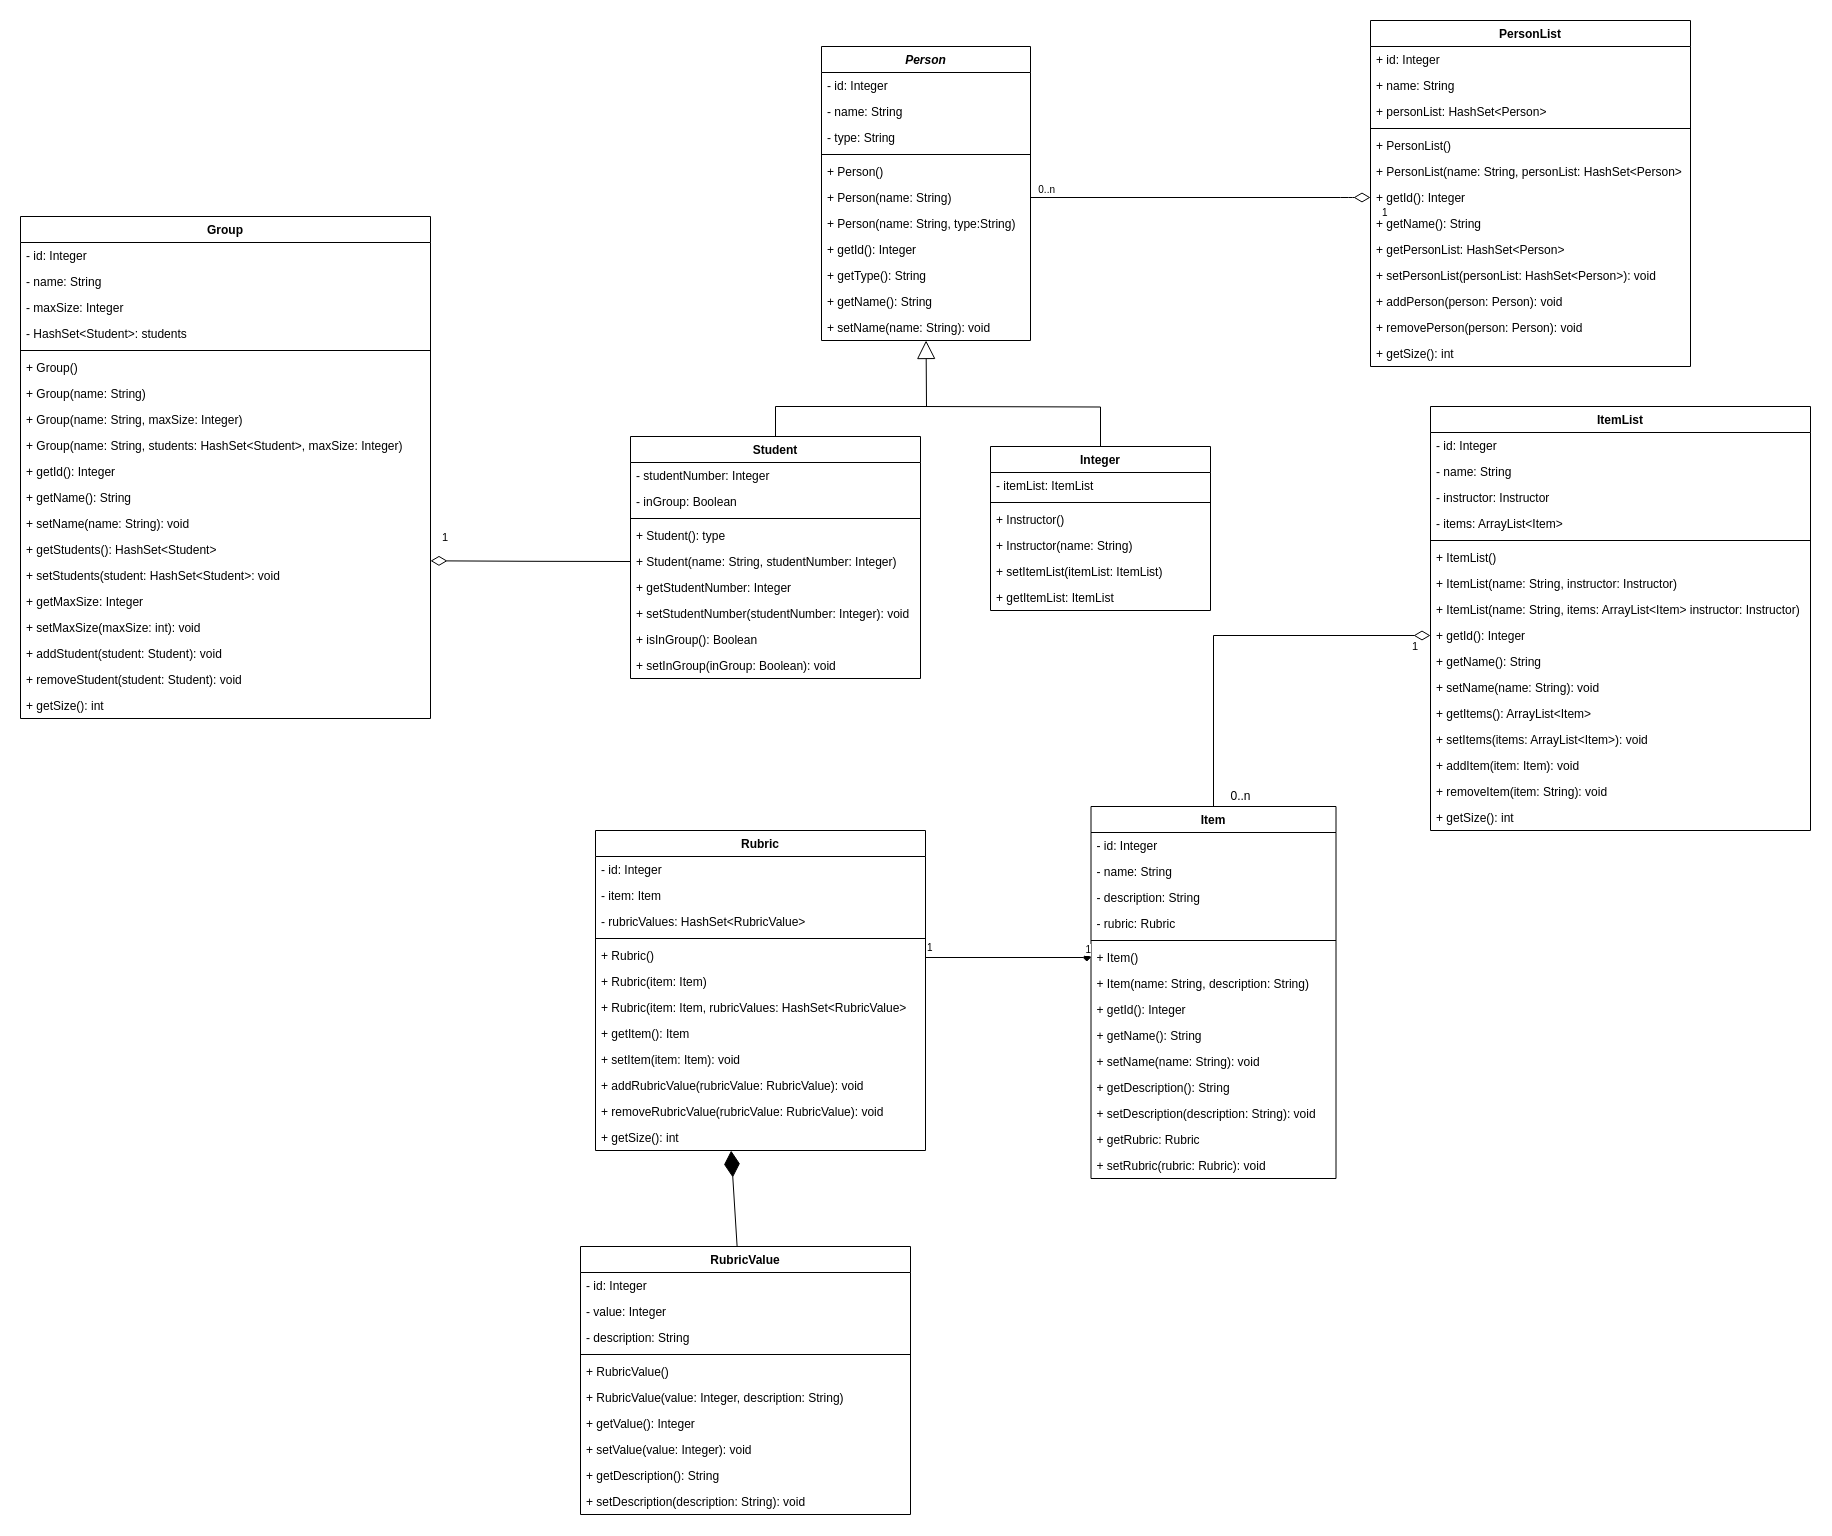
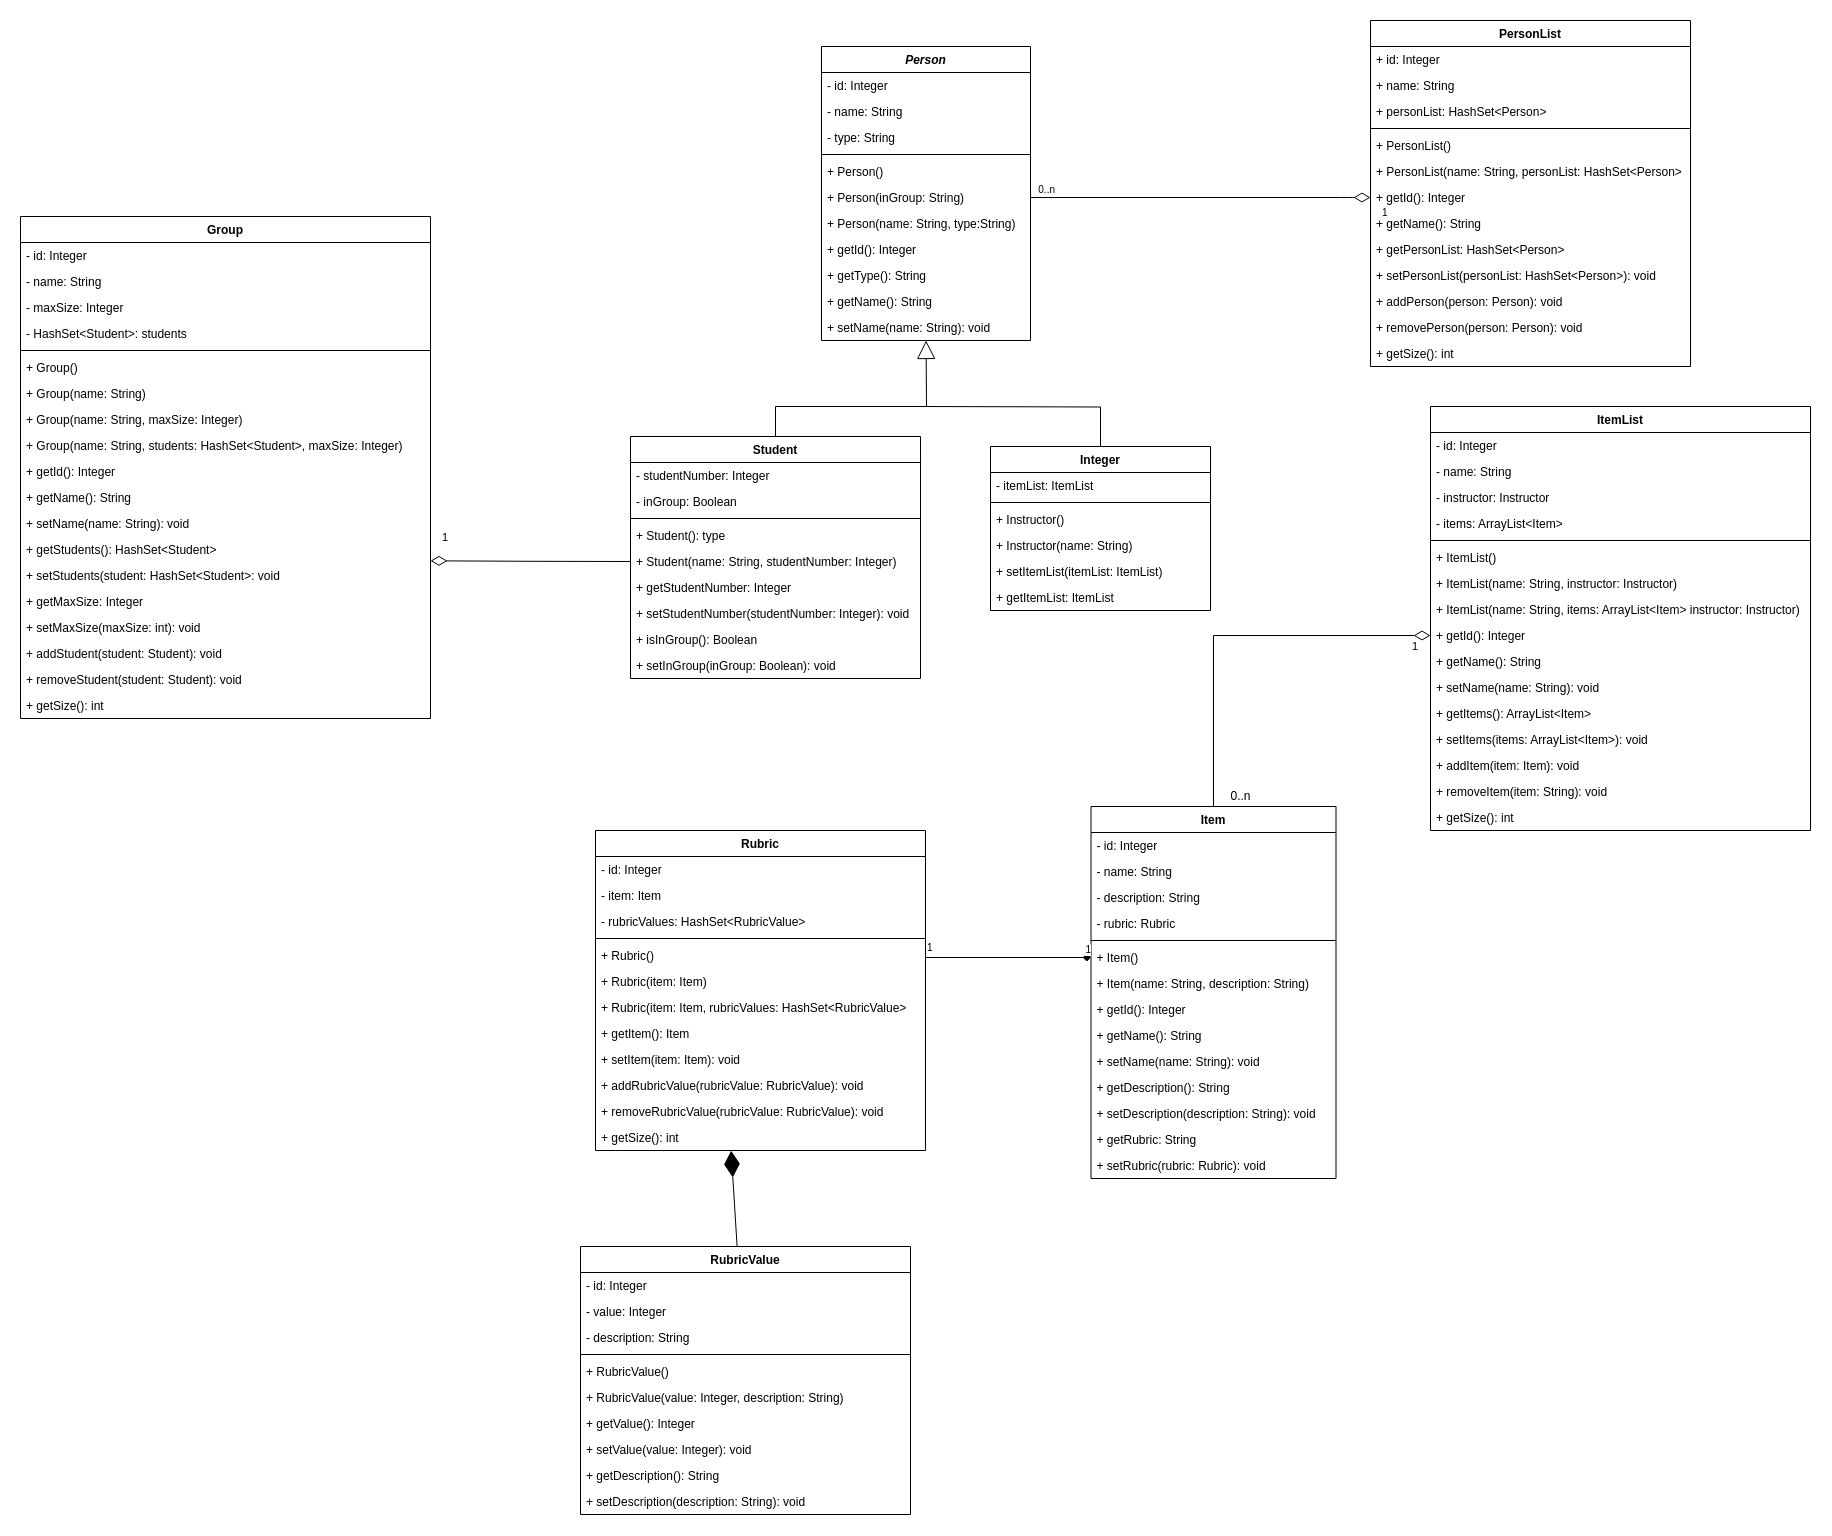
- <mxCell id="8" value="+ Person(name: String)" style="text;strokeColor=none;fillColor=none;align=left;verticalAlign=top;spacingLeft=4;spacingRight=4;overflow=hidden;rotatable=0;points=[[0,0.5],[1,0.5]];portConstraint=eastwest;" parent="2" vertex="1"><mxGeometry y="138" width="209" height="26" as="geometry" /></mxCell>
+ <mxCell id="8" value="+ Person(inGroup: String)" style="text;strokeColor=none;fillColor=none;align=left;verticalAlign=top;spacingLeft=4;spacingRight=4;overflow=hidden;rotatable=0;points=[[0,0.5],[1,0.5]];portConstraint=eastwest;" parent="2" vertex="1"><mxGeometry y="138" width="209" height="26" as="geometry" /></mxCell>
- <mxCell id="95" value="+ getRubric: Rubric" style="text;strokeColor=none;fillColor=none;align=left;verticalAlign=top;spacingLeft=4;spacingRight=4;overflow=hidden;rotatable=0;points=[[0,0.5],[1,0.5]];portConstraint=eastwest;" parent="82" vertex="1"><mxGeometry y="320" width="245" height="26" as="geometry" /></mxCell>
+ <mxCell id="95" value="+ getRubric: String" style="text;strokeColor=none;fillColor=none;align=left;verticalAlign=top;spacingLeft=4;spacingRight=4;overflow=hidden;rotatable=0;points=[[0,0.5],[1,0.5]];portConstraint=eastwest;" parent="82" vertex="1"><mxGeometry y="320" width="245" height="26" as="geometry" /></mxCell>
